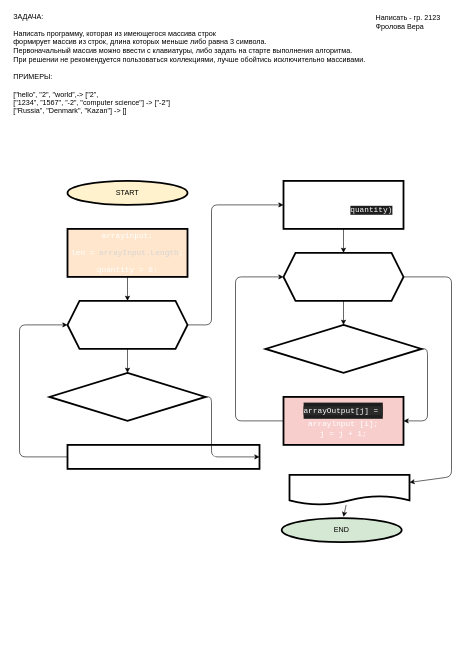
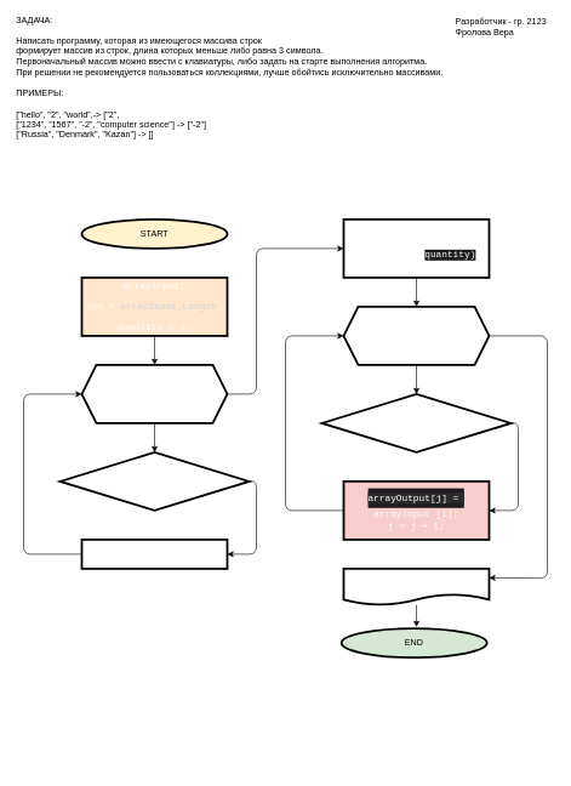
- <mxCell id="27" value="Написать - гр. 2123&amp;nbsp;&lt;br&gt;Фролова Вера&amp;nbsp;" style="text;html=1;align=left;verticalAlign=middle;resizable=0;points=[];autosize=1;strokeColor=none;fillColor=none;" vertex="1" parent="1"><mxGeometry x="624" y="20" width="136" height="32" as="geometry" /></mxCell>
+ <mxCell id="27" value="Разработчик - гр. 2123&amp;nbsp;&lt;br&gt;Фролова Вера&amp;nbsp;" style="text;html=1;align=left;verticalAlign=middle;resizable=0;points=[];autosize=1;strokeColor=none;fillColor=none;" vertex="1" parent="1"><mxGeometry x="624" y="20" width="136" height="32" as="geometry" /></mxCell>
- <mxCell id="11" value="&lt;div style=&quot;text-align: left ; font-family: &amp;#34;consolas&amp;#34; , &amp;#34;courier new&amp;#34; , monospace ; line-height: 27px&quot;&gt;&lt;font style=&quot;font-size: 13px&quot;&gt;quantity = quantity + 1&lt;/font&gt;&lt;/div&gt;" style="rounded=0;whiteSpace=wrap;html=1;labelBackgroundColor=none;fontSize=13;fontColor=#FFFFFF;strokeWidth=3;fillColor=none;" parent="1" vertex="1"><mxGeometry x="112" y="741" width="320" height="40" as="geometry" /></mxCell>
+ <mxCell id="11" value="&lt;div style=&quot;text-align: left ; font-family: &amp;#34;consolas&amp;#34; , &amp;#34;courier new&amp;#34; , monospace ; line-height: 27px&quot;&gt;&lt;font style=&quot;font-size: 13px&quot;&gt;quantity = quantity + 1&lt;/font&gt;&lt;/div&gt;" style="rounded=0;whiteSpace=wrap;html=1;labelBackgroundColor=none;fontSize=13;fontColor=#FFFFFF;strokeWidth=3;fillColor=none;" parent="1" vertex="1"><mxGeometry x="112" y="741" width="200" height="40" as="geometry" /></mxCell>
- <mxCell id="24" value="&lt;span style=&quot;font-family: &amp;#34;consolas&amp;#34; , &amp;#34;courier new&amp;#34; , monospace&quot;&gt;arraylnput;&amp;nbsp;&lt;/span&gt;&lt;span style=&quot;font-family: &amp;#34;consolas&amp;#34; , &amp;#34;courier new&amp;#34; , monospace&quot;&gt;arrayOutput;&lt;/span&gt;" style="shape=document;whiteSpace=wrap;html=1;boundedLbl=1;labelBackgroundColor=none;fontSize=13;fontColor=#FFFFFF;strokeWidth=3;" parent="1" vertex="1"><mxGeometry x="482" y="791" width="200" height="50" as="geometry" /></mxCell>
+ <mxCell id="24" value="&lt;span style=&quot;font-family: &amp;#34;consolas&amp;#34; , &amp;#34;courier new&amp;#34; , monospace&quot;&gt;arraylnput;&amp;nbsp;&lt;/span&gt;&lt;span style=&quot;font-family: &amp;#34;consolas&amp;#34; , &amp;#34;courier new&amp;#34; , monospace&quot;&gt;arrayOutput;&lt;/span&gt;" style="shape=document;whiteSpace=wrap;html=1;boundedLbl=1;labelBackgroundColor=none;fontSize=13;fontColor=#FFFFFF;strokeWidth=3;" parent="1" vertex="1"><mxGeometry x="472" y="781" width="200" height="50" as="geometry" /></mxCell>
